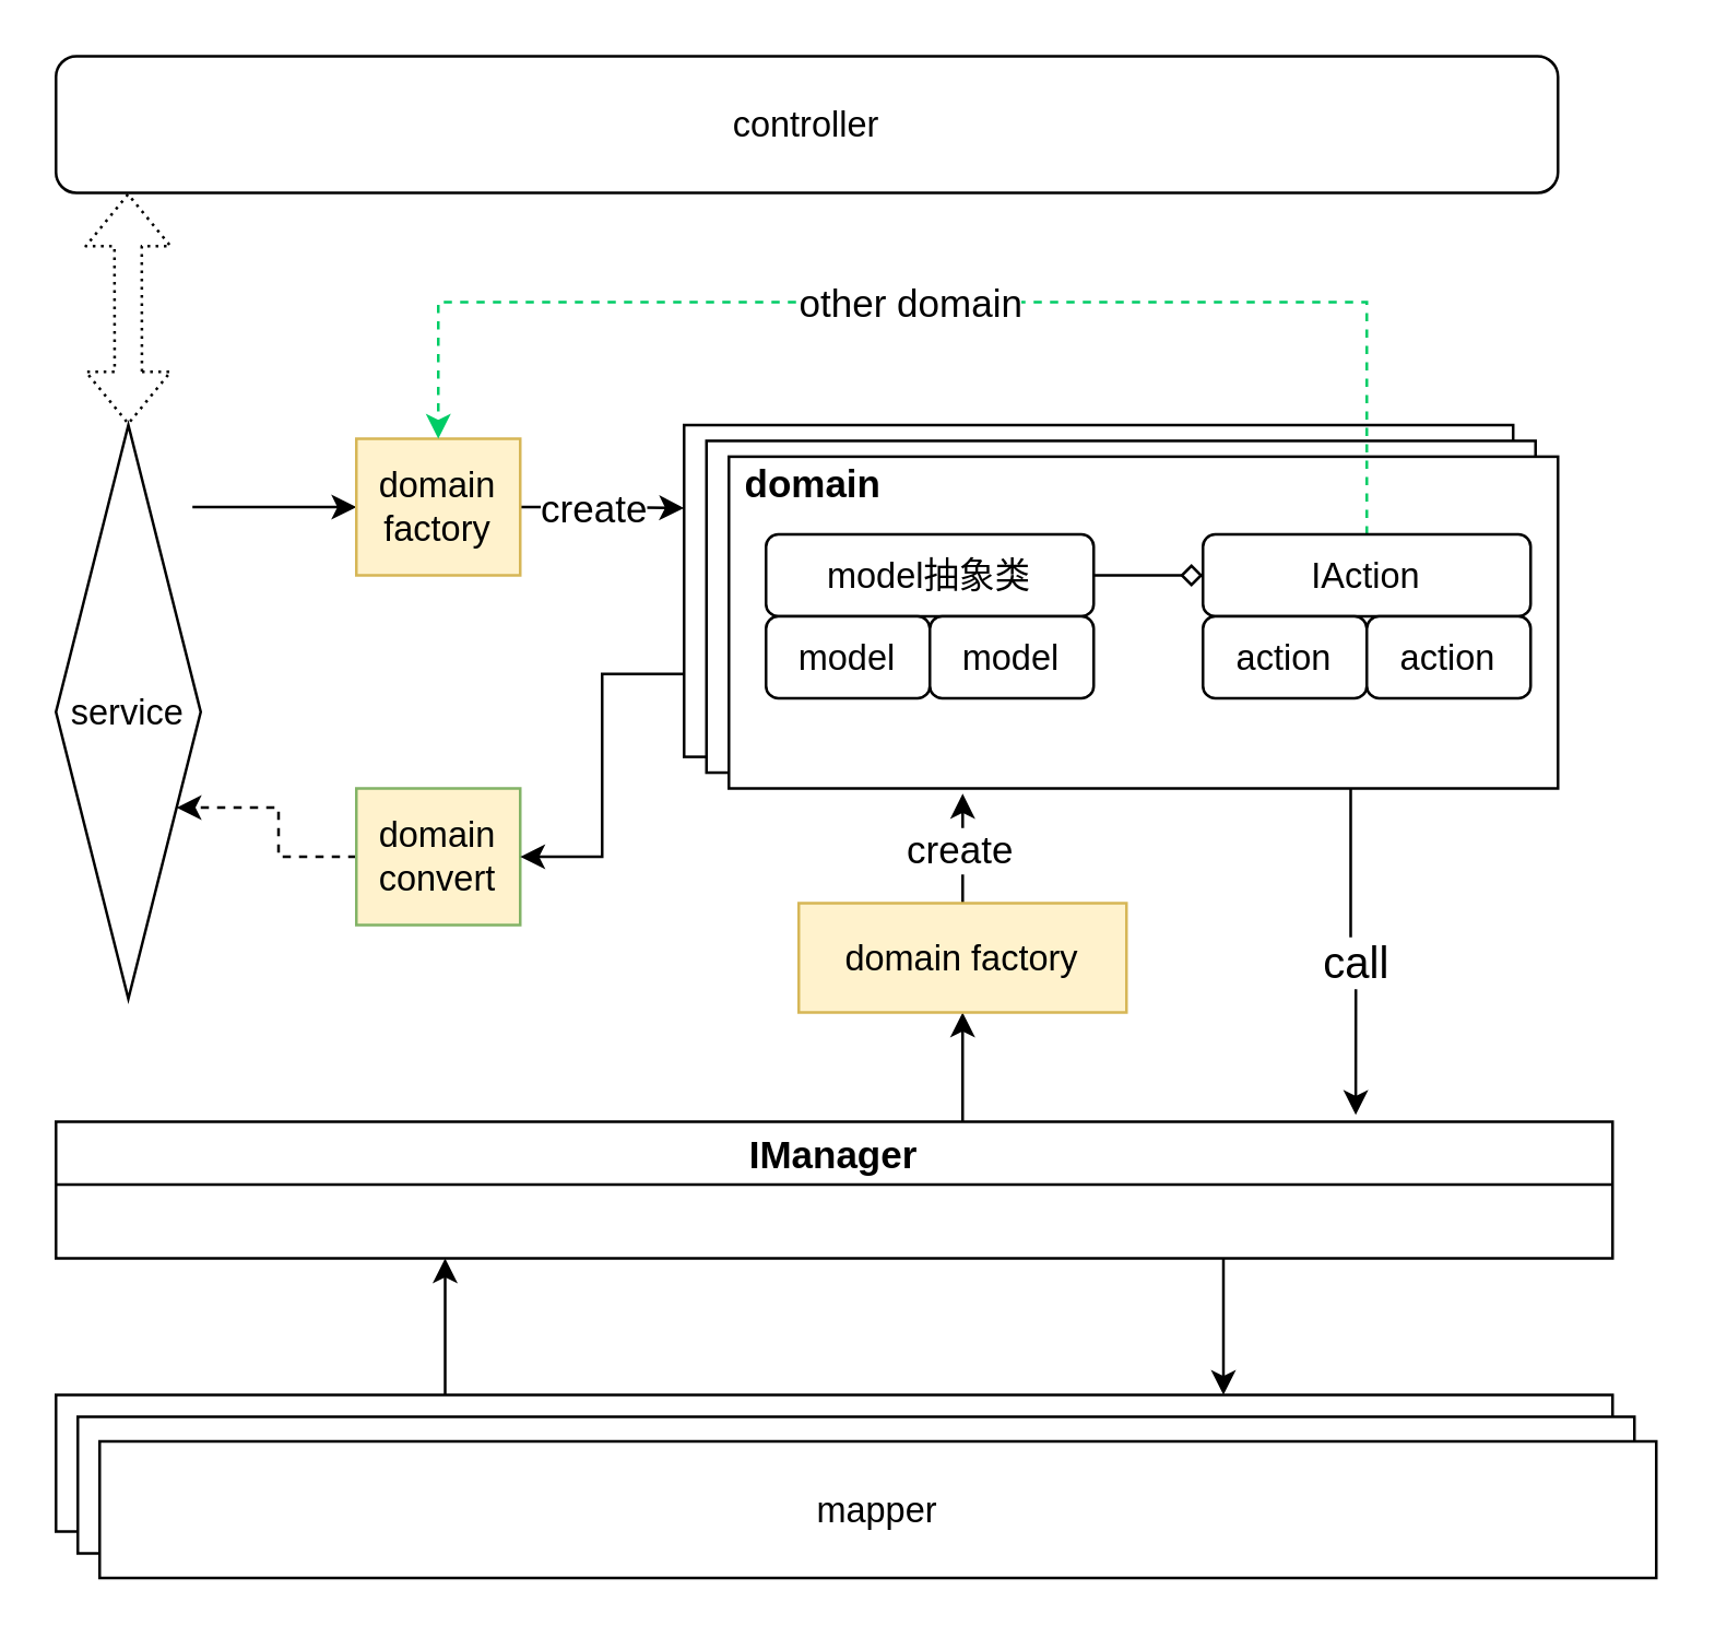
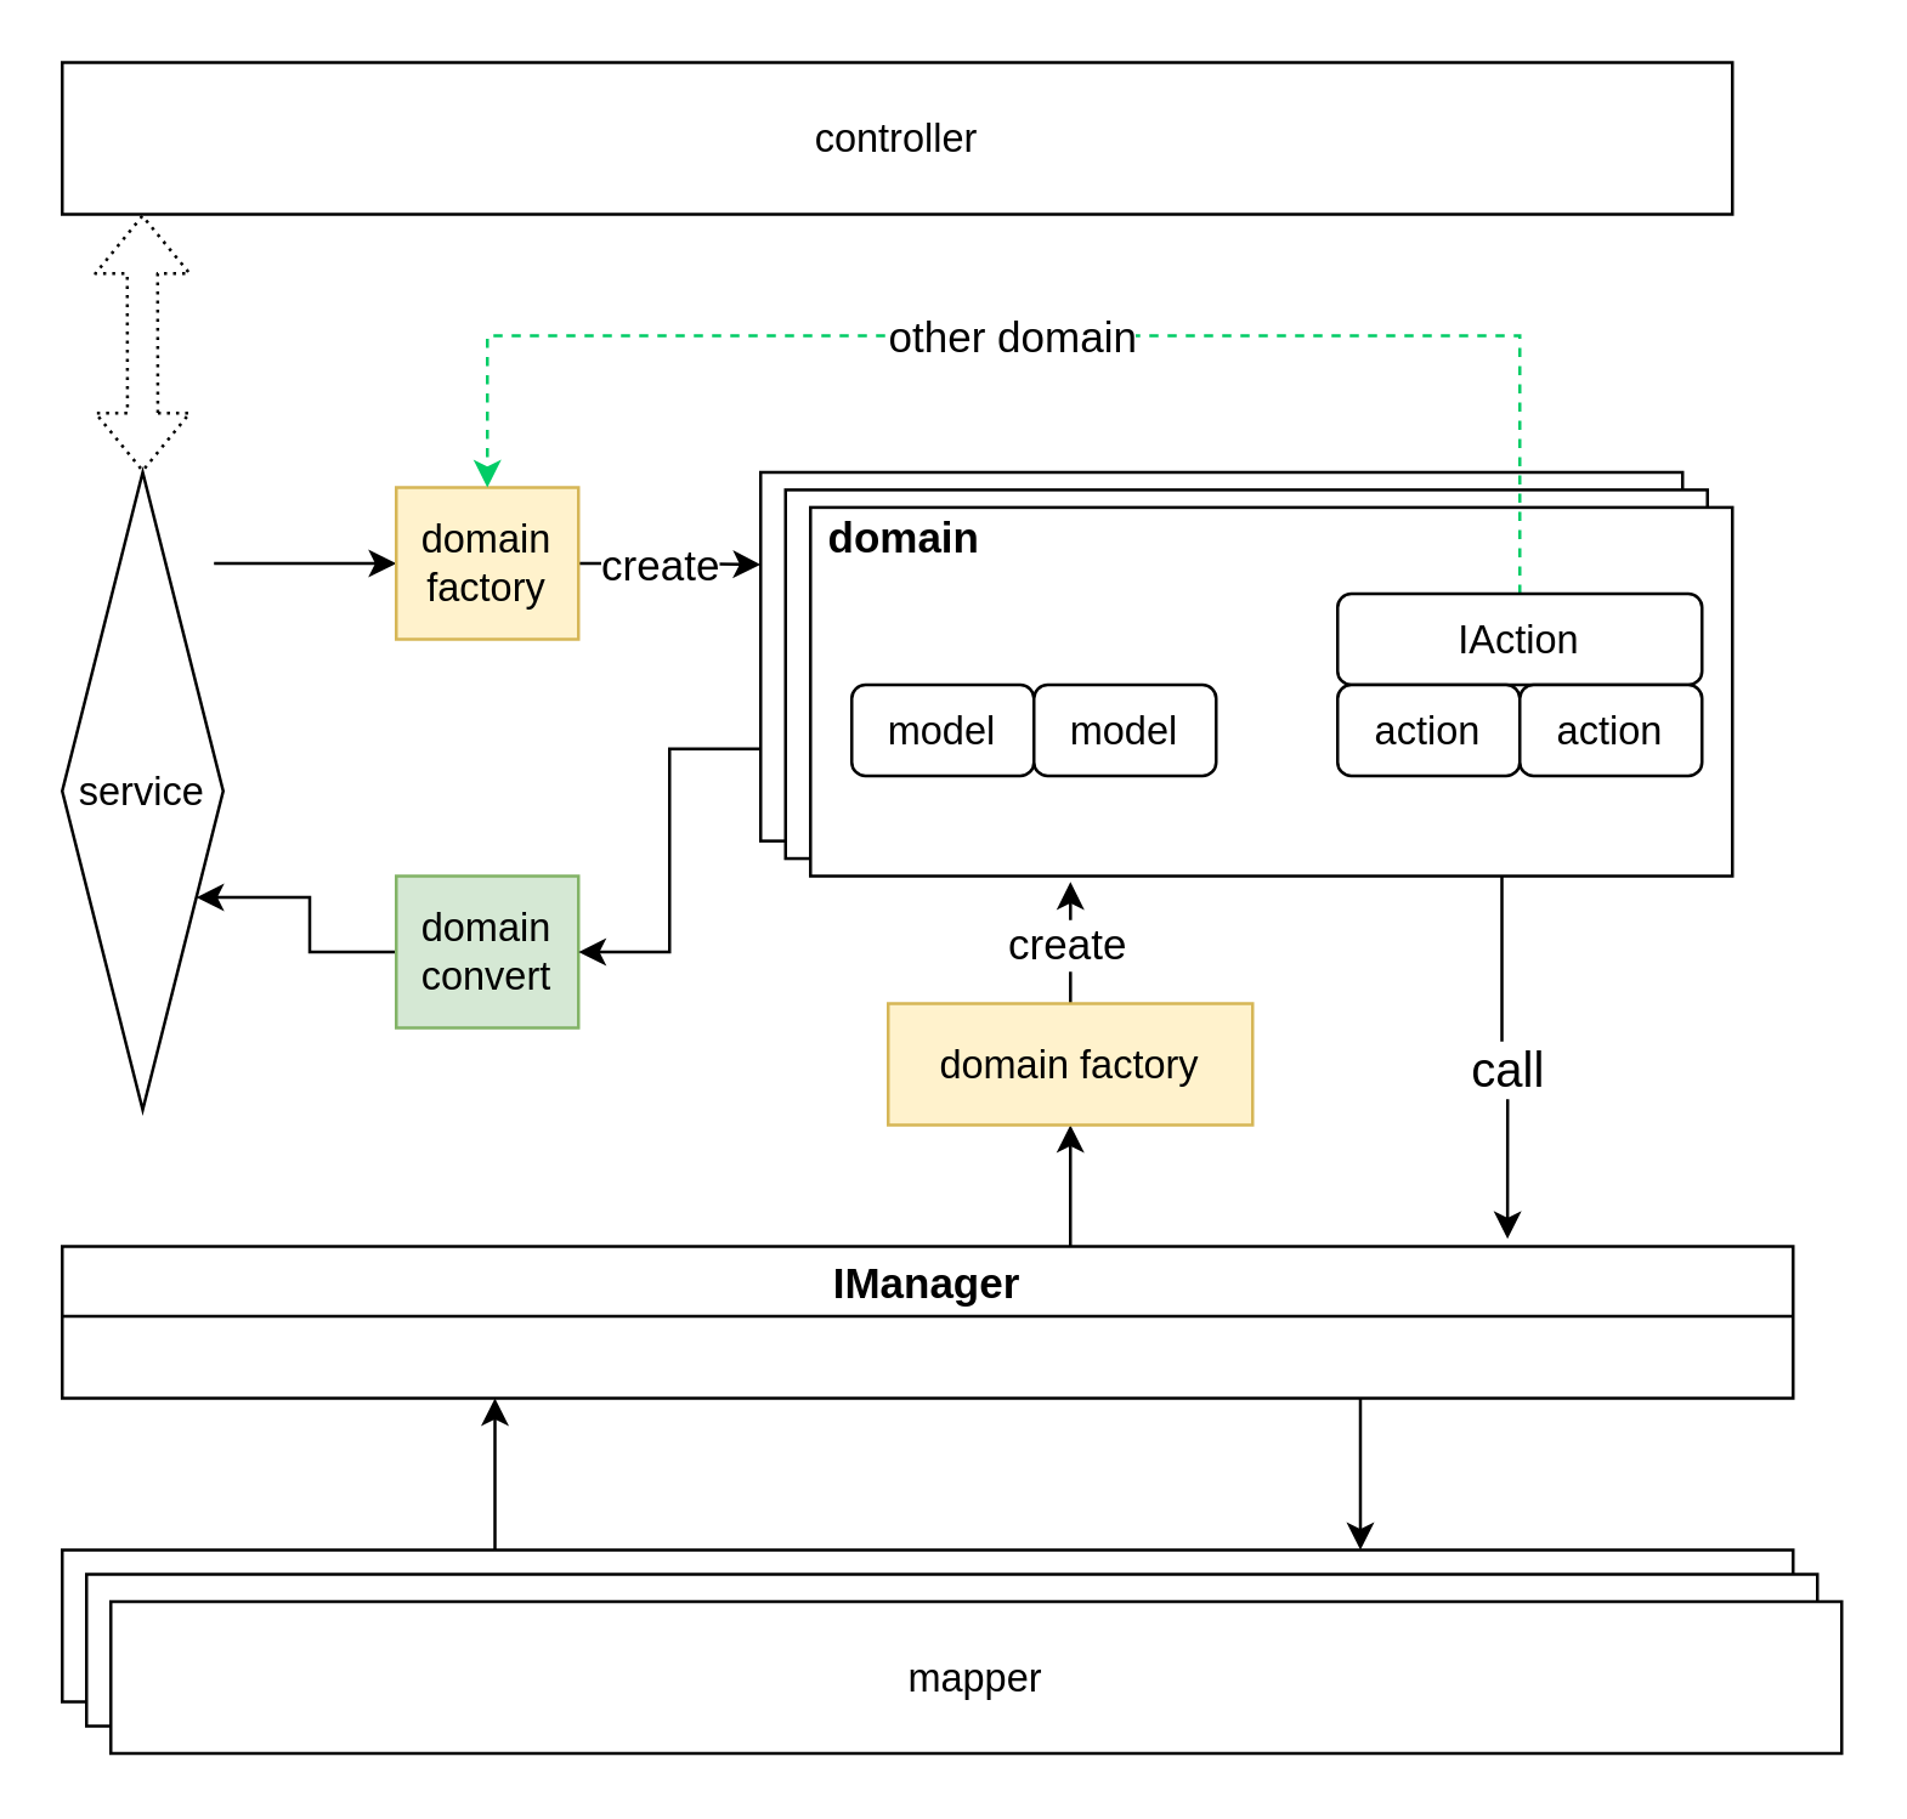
- <mxCell id="2" value="controller" style="whiteSpace=wrap;html=1;fontSize=13;strokeWidth=1;rounded=1;" parent="1" vertex="1"><mxGeometry x="20" y="20" width="550" height="50" as="geometry" /></mxCell>
+ <mxCell id="2" value="controller" style="rounded=0;whiteSpace=wrap;html=1;fontSize=13;strokeWidth=1;" parent="1" vertex="1"><mxGeometry x="20" y="20" width="550" height="50" as="geometry" /></mxCell>
- <mxCell id="27" value="model抽象类" style="rounded=1;whiteSpace=wrap;html=1;fontSize=13;strokeWidth=1;" parent="1" vertex="1"><mxGeometry x="280" y="195" width="120" height="30" as="geometry" /></mxCell>
- <mxCell id="35" value="" style="edgeStyle=orthogonalEdgeStyle;rounded=0;orthogonalLoop=1;jettySize=auto;html=1;fontSize=13;strokeWidth=1;endArrow=diamond;endFill=0;entryX=0;entryY=0.5;entryDx=0;entryDy=0;" parent="1" source="27" target="32" edge="1"><mxGeometry x="412" y="340" as="geometry"><mxPoint x="460" y="210" as="targetPoint" /></mxGeometry></mxCell>
- <mxCell id="17" style="edgeStyle=orthogonalEdgeStyle;rounded=0;orthogonalLoop=1;jettySize=auto;html=1;entryX=1;entryY=0.75;entryDx=0;entryDy=0;fontSize=13;endArrow=classic;endFill=1;strokeWidth=1;dashed=1;" parent="1" source="18" target="4" edge="1"><mxGeometry relative="1" as="geometry" /></mxCell>
+ <mxCell id="17" style="edgeStyle=orthogonalEdgeStyle;rounded=0;orthogonalLoop=1;jettySize=auto;html=1;entryX=1;entryY=0.75;entryDx=0;entryDy=0;fontSize=13;endArrow=classic;endFill=1;strokeWidth=1;" parent="1" source="18" target="4" edge="1"><mxGeometry relative="1" as="geometry" /></mxCell>
- <mxCell id="18" value="domain&lt;br&gt;convert" style="rounded=0;whiteSpace=wrap;html=1;fontSize=13;strokeWidth=1;fillColor=#fff2cc;strokeColor=#82b366;" parent="1" vertex="1"><mxGeometry x="130" y="288" width="60" height="50" as="geometry" /></mxCell>
+ <mxCell id="18" value="domain&lt;br&gt;convert" style="rounded=0;whiteSpace=wrap;html=1;fontSize=13;strokeWidth=1;fillColor=#d5e8d4;strokeColor=#82b366;" parent="1" vertex="1"><mxGeometry x="130" y="288" width="60" height="50" as="geometry" /></mxCell>
